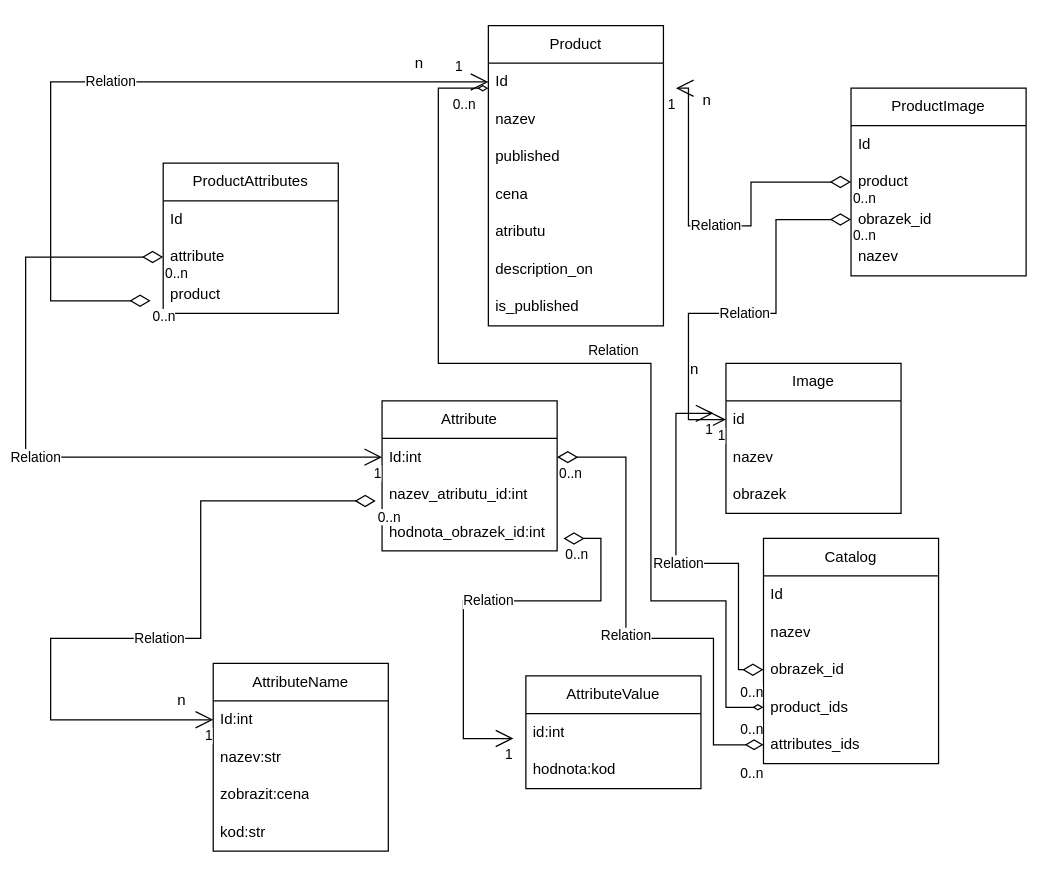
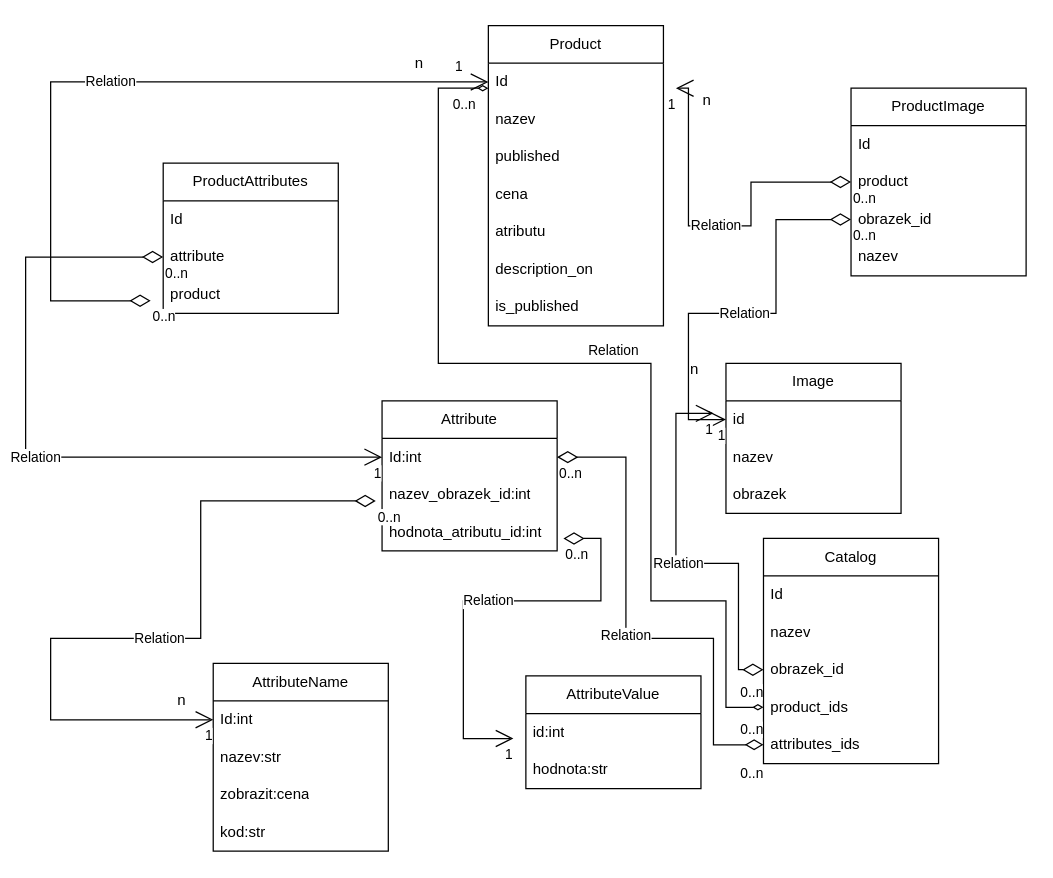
- <mxCell id="12" value="nazev_atributu_id:int" style="text;strokeColor=none;fillColor=none;align=left;verticalAlign=middle;spacingLeft=4;spacingRight=4;overflow=hidden;points=[[0,0.5],[1,0.5]];portConstraint=eastwest;rotatable=0;whiteSpace=wrap;html=1;" parent="10" vertex="1"><mxGeometry y="60" width="140" height="30" as="geometry" /></mxCell>
+ <mxCell id="12" value="nazev_obrazek_id:int" style="text;strokeColor=none;fillColor=none;align=left;verticalAlign=middle;spacingLeft=4;spacingRight=4;overflow=hidden;points=[[0,0.5],[1,0.5]];portConstraint=eastwest;rotatable=0;whiteSpace=wrap;html=1;" parent="10" vertex="1"><mxGeometry y="60" width="140" height="30" as="geometry" /></mxCell>
- <mxCell id="16" value="hodnota_obrazek_id:int" style="text;strokeColor=none;fillColor=none;align=left;verticalAlign=middle;spacingLeft=4;spacingRight=4;overflow=hidden;points=[[0,0.5],[1,0.5]];portConstraint=eastwest;rotatable=0;whiteSpace=wrap;html=1;" parent="10" vertex="1"><mxGeometry y="90" width="140" height="30" as="geometry" /></mxCell>
+ <mxCell id="16" value="hodnota_atributu_id:int" style="text;strokeColor=none;fillColor=none;align=left;verticalAlign=middle;spacingLeft=4;spacingRight=4;overflow=hidden;points=[[0,0.5],[1,0.5]];portConstraint=eastwest;rotatable=0;whiteSpace=wrap;html=1;" parent="10" vertex="1"><mxGeometry y="90" width="140" height="30" as="geometry" /></mxCell>
- <mxCell id="9" value="hodnota:kod" style="text;strokeColor=none;fillColor=none;align=left;verticalAlign=middle;spacingLeft=4;spacingRight=4;overflow=hidden;points=[[0,0.5],[1,0.5]];portConstraint=eastwest;rotatable=0;whiteSpace=wrap;html=1;" parent="7" vertex="1"><mxGeometry y="60" width="140" height="30" as="geometry" /></mxCell>
+ <mxCell id="9" value="hodnota:str" style="text;strokeColor=none;fillColor=none;align=left;verticalAlign=middle;spacingLeft=4;spacingRight=4;overflow=hidden;points=[[0,0.5],[1,0.5]];portConstraint=eastwest;rotatable=0;whiteSpace=wrap;html=1;" parent="7" vertex="1"><mxGeometry y="60" width="140" height="30" as="geometry" /></mxCell>
